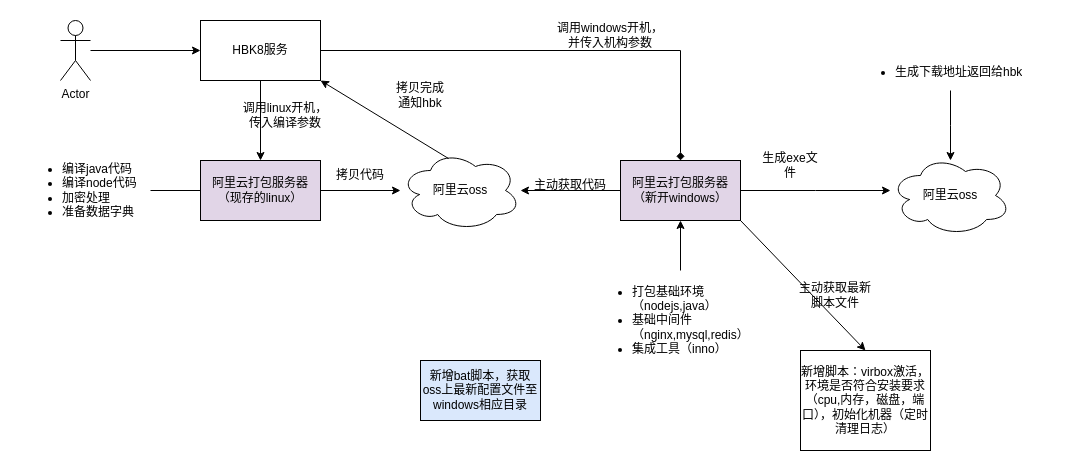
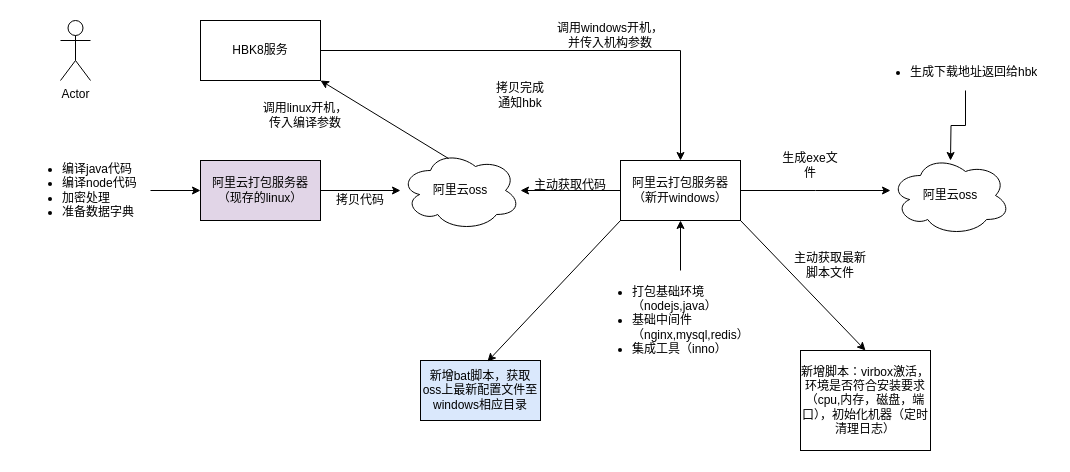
- <mxCell id="7" value="" style="edgeStyle=orthogonalEdgeStyle;rounded=0;orthogonalLoop=1;jettySize=auto;html=1;" edge="1" parent="1" source="8" target="4"><mxGeometry relative="1" as="geometry" /></mxCell>
- <mxCell id="19" value="&lt;ul&gt;&lt;li&gt;生成下载地址返回给hbk&lt;/li&gt;&lt;/ul&gt;" style="text;strokeColor=none;fillColor=none;html=1;whiteSpace=wrap;verticalAlign=middle;overflow=hidden;" vertex="1" parent="1"><mxGeometry x="852.5" y="50" width="195" height="40" as="geometry" /></mxCell>
+ <mxCell id="19" value="&lt;ul&gt;&lt;li&gt;生成下载地址返回给hbk&lt;/li&gt;&lt;/ul&gt;" style="text;strokeColor=none;fillColor=none;html=1;whiteSpace=wrap;verticalAlign=middle;overflow=hidden;" vertex="1" parent="1"><mxGeometry x="867.5" y="50" width="195" height="40" as="geometry" /></mxCell>
- <mxCell id="27" value="拷贝完成通知hbk" style="text;html=1;strokeColor=none;fillColor=none;align=center;verticalAlign=middle;whiteSpace=wrap;rounded=0;" vertex="1" parent="1"><mxGeometry x="390" y="80" width="60" height="30" as="geometry" /></mxCell>
+ <mxCell id="27" value="拷贝完成通知hbk" style="text;html=1;strokeColor=none;fillColor=none;align=center;verticalAlign=middle;whiteSpace=wrap;rounded=0;" vertex="1" parent="1"><mxGeometry x="490" y="80" width="60" height="30" as="geometry" /></mxCell>
- <mxCell id="21" value="调用linux开机，传入编译参数" style="text;html=1;strokeColor=none;fillColor=none;align=center;verticalAlign=middle;whiteSpace=wrap;rounded=0;" vertex="1" parent="1"><mxGeometry x="240" y="100" width="90" height="30" as="geometry" /></mxCell>
+ <mxCell id="21" value="调用linux开机，传入编译参数" style="text;html=1;strokeColor=none;fillColor=none;align=center;verticalAlign=middle;whiteSpace=wrap;rounded=0;" vertex="1" parent="1"><mxGeometry x="260" y="100" width="90" height="30" as="geometry" /></mxCell>
- <mxCell id="2" value="" style="edgeStyle=orthogonalEdgeStyle;rounded=0;orthogonalLoop=1;jettySize=auto;html=1;" edge="1" parent="1" source="4" target="6"><mxGeometry relative="1" as="geometry" /></mxCell>
- <mxCell id="3" style="edgeStyle=orthogonalEdgeStyle;rounded=0;orthogonalLoop=1;jettySize=auto;html=1;entryX=0.5;entryY=0;entryDx=0;entryDy=0;endArrow=diamond;" edge="1" parent="1" source="4" target="13"><mxGeometry relative="1" as="geometry" /></mxCell>
+ <mxCell id="3" style="edgeStyle=orthogonalEdgeStyle;rounded=0;orthogonalLoop=1;jettySize=auto;html=1;entryX=0.5;entryY=0;entryDx=0;entryDy=0;" edge="1" parent="1" source="4" target="13"><mxGeometry relative="1" as="geometry" /></mxCell>
- <mxCell id="17" value="生成exe文件" style="text;html=1;strokeColor=none;fillColor=none;align=center;verticalAlign=middle;whiteSpace=wrap;rounded=0;" vertex="1" parent="1"><mxGeometry x="760" y="150" width="60" height="30" as="geometry" /></mxCell>
+ <mxCell id="17" value="生成exe文件" style="text;html=1;strokeColor=none;fillColor=none;align=center;verticalAlign=middle;whiteSpace=wrap;rounded=0;" vertex="1" parent="1"><mxGeometry x="780" y="150" width="60" height="30" as="geometry" /></mxCell>
- <mxCell id="14" value="拷贝代码" style="text;html=1;strokeColor=none;fillColor=none;align=center;verticalAlign=middle;whiteSpace=wrap;rounded=0;" vertex="1" parent="1"><mxGeometry x="330" y="160" width="60" height="30" as="geometry" /></mxCell>
+ <mxCell id="14" value="拷贝代码" style="text;html=1;strokeColor=none;fillColor=none;align=center;verticalAlign=middle;whiteSpace=wrap;rounded=0;" vertex="1" parent="1"><mxGeometry x="330" y="185" width="60" height="30" as="geometry" /></mxCell>
- <mxCell id="15" value="" style="edgeStyle=orthogonalEdgeStyle;rounded=0;orthogonalLoop=1;jettySize=auto;html=1;endArrow=none;" edge="1" parent="1" source="16" target="6"><mxGeometry relative="1" as="geometry" /></mxCell>
+ <mxCell id="15" value="" style="edgeStyle=orthogonalEdgeStyle;rounded=0;orthogonalLoop=1;jettySize=auto;html=1;" edge="1" parent="1" source="16" target="6"><mxGeometry relative="1" as="geometry" /></mxCell>
- <mxCell id="13" value="阿里云打包服务器（新开windows）" style="rounded=0;whiteSpace=wrap;html=1;fillColor=#e1d5e7;" vertex="1" parent="1"><mxGeometry x="620" y="160" width="120" height="60" as="geometry" /></mxCell>
+ <mxCell id="13" value="阿里云打包服务器（新开windows）" style="rounded=0;whiteSpace=wrap;html=1;" vertex="1" parent="1"><mxGeometry x="620" y="160" width="120" height="60" as="geometry" /></mxCell>
+ <mxCell id="28" value="" style="endArrow=classic;html=1;rounded=0;exitX=0;exitY=1;exitDx=0;exitDy=0;entryX=0.558;entryY=0.017;entryDx=0;entryDy=0;entryPerimeter=0;" edge="1" parent="1" source="13" target="22"><mxGeometry width="50" height="50" relative="1" as="geometry"><mxPoint x="480" y="320" as="sourcePoint" /><mxPoint x="530" y="270" as="targetPoint" /></mxGeometry></mxCell>
- <mxCell id="31" value="主动获取最新脚本文件" style="text;html=1;strokeColor=none;fillColor=none;align=center;verticalAlign=middle;whiteSpace=wrap;rounded=0;" vertex="1" parent="1"><mxGeometry x="795" y="280" width="80" height="30" as="geometry" /></mxCell>
+ <mxCell id="31" value="主动获取最新脚本文件" style="text;html=1;strokeColor=none;fillColor=none;align=center;verticalAlign=middle;whiteSpace=wrap;rounded=0;" vertex="1" parent="1"><mxGeometry x="790" y="250" width="80" height="30" as="geometry" /></mxCell>
